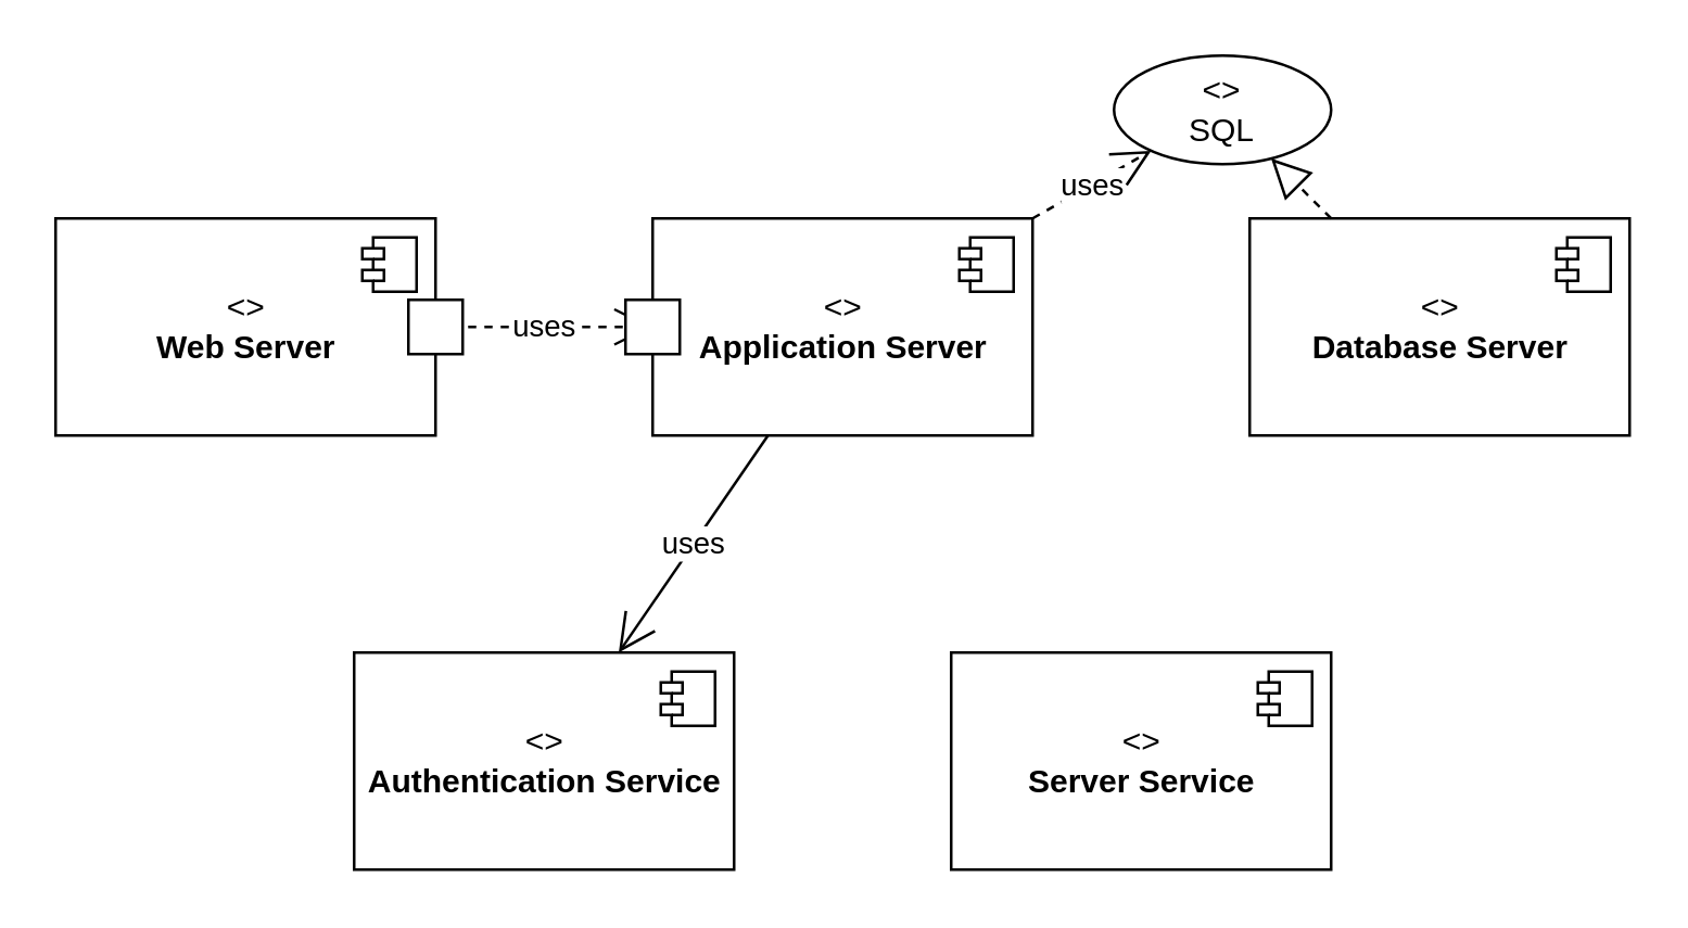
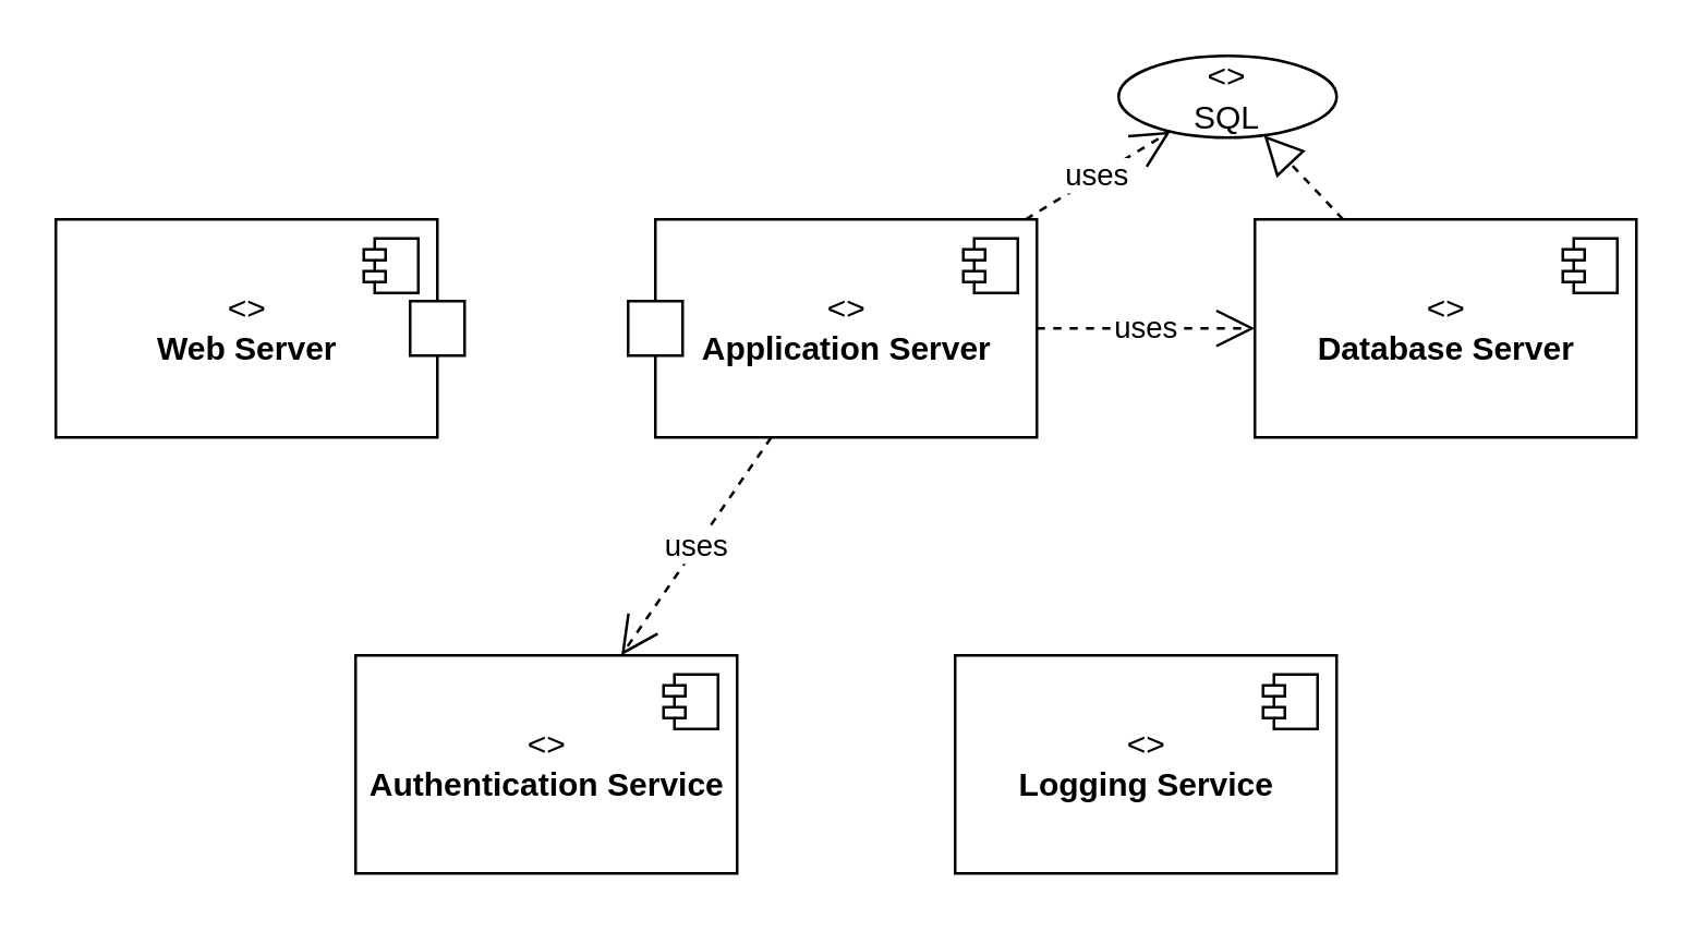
- <mxCell id="12" value="&lt;&lt;interface&gt;&gt;&lt;br&gt;SQL" style="ellipse;whiteSpace=wrap;html=1;" vertex="1" parent="1"><mxGeometry x="410" y="20" width="80" height="40" as="geometry" /></mxCell>
+ <mxCell id="12" value="&lt;&lt;interface&gt;&gt;&lt;br&gt;SQL" style="ellipse;whiteSpace=wrap;html=1;" vertex="1" parent="1"><mxGeometry x="410" y="20" width="80" height="30" as="geometry" /></mxCell>
- <mxCell id="13" value="uses" style="endArrow=open;endFill=1;endSize=12;html=1;rounded=0;dashed=1;" edge="1" parent="1" source="2" target="4"><mxGeometry width="160" relative="1" as="geometry"><mxPoint x="160" y="120" as="sourcePoint" /><mxPoint x="240" y="120" as="targetPoint" /></mxGeometry></mxCell>
+ <mxCell id="14" value="uses" style="endArrow=open;endFill=1;endSize=12;html=1;rounded=0;dashed=1;" edge="1" parent="1" source="4" target="6"><mxGeometry width="160" relative="1" as="geometry"><mxPoint x="380" y="120" as="sourcePoint" /><mxPoint x="460" y="120" as="targetPoint" /></mxGeometry></mxCell>
- <mxCell id="15" value="uses" style="endArrow=open;endFill=1;endSize=12;html=1;rounded=0;dashed=0;" edge="1" parent="1" source="4" target="8"><mxGeometry width="160" relative="1" as="geometry"><mxPoint x="280" y="160" as="sourcePoint" /><mxPoint x="220" y="240" as="targetPoint" /></mxGeometry></mxCell>
+ <mxCell id="15" value="uses" style="endArrow=open;endFill=1;endSize=12;html=1;rounded=0;dashed=1;" edge="1" parent="1" source="4" target="8"><mxGeometry width="160" relative="1" as="geometry"><mxPoint x="280" y="160" as="sourcePoint" /><mxPoint x="220" y="240" as="targetPoint" /></mxGeometry></mxCell>
- <mxCell id="10" value="&lt;&lt;component&gt;&gt;&lt;br&gt;&lt;b&gt;Server Service&lt;/b&gt;" style="html=1;dropTarget=0;" vertex="1" parent="1"><mxGeometry x="350" y="240" width="140" height="80" as="geometry" /></mxCell>
+ <mxCell id="10" value="&lt;&lt;component&gt;&gt;&lt;br&gt;&lt;b&gt;Logging Service&lt;/b&gt;" style="html=1;dropTarget=0;" vertex="1" parent="1"><mxGeometry x="350" y="240" width="140" height="80" as="geometry" /></mxCell>
